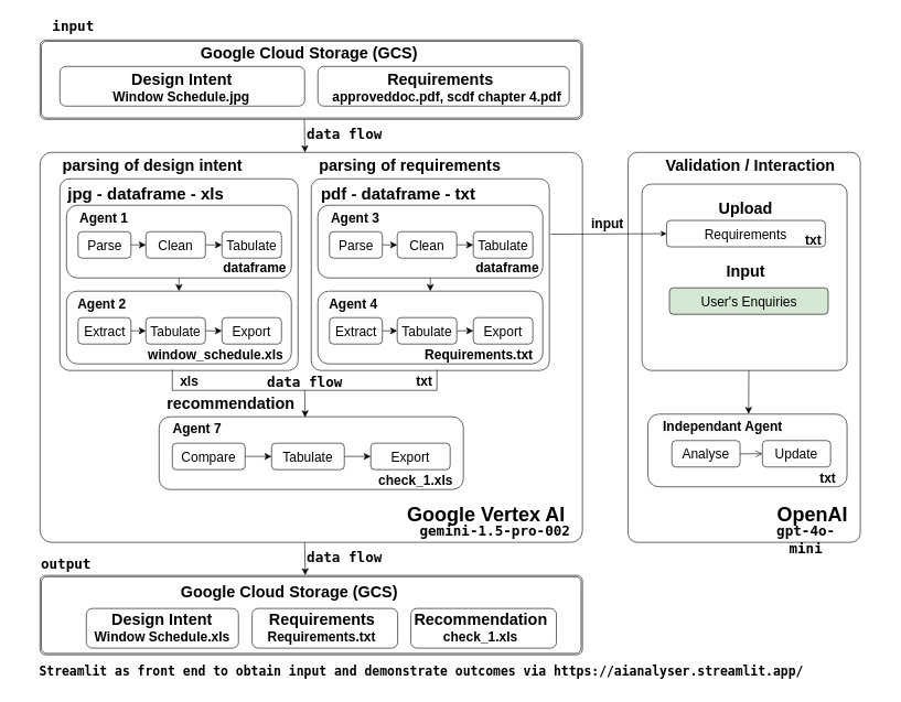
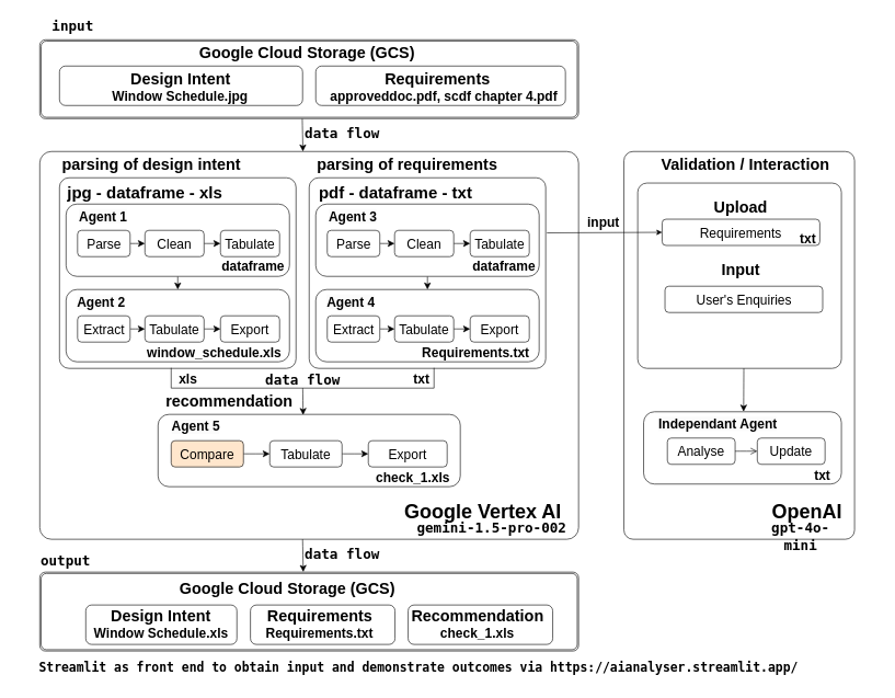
- <mxCell id="71" value="&lt;p&gt;&lt;span style=&quot;font-size: 20px;&quot;&gt;User's Enquiries&lt;/span&gt;&lt;/p&gt;" style="rounded=1;whiteSpace=wrap;html=1;fontSize=12;glass=0;strokeWidth=1;shadow=0;fillColor=#d5e8d4;" parent="1" vertex="1"><mxGeometry x="1011.5" y="435" width="240" height="40" as="geometry" /></mxCell>
+ <mxCell id="71" value="&lt;p&gt;&lt;span style=&quot;font-size: 20px;&quot;&gt;User's Enquiries&lt;/span&gt;&lt;/p&gt;" style="rounded=1;whiteSpace=wrap;html=1;fontSize=12;glass=0;strokeWidth=1;shadow=0;" parent="1" vertex="1"><mxGeometry x="1011.5" y="435" width="240" height="40" as="geometry" /></mxCell>
- <mxCell id="58" value="&lt;span style=&quot;color: rgb(0, 0, 0); font-family: Helvetica; font-size: 20px; font-style: normal; font-variant-ligatures: normal; font-variant-caps: normal; letter-spacing: normal; orphans: 2; text-align: center; text-indent: 0px; text-transform: none; widows: 2; word-spacing: 0px; -webkit-text-stroke-width: 0px; white-space: normal; background-color: rgb(251, 251, 251); text-decoration-thickness: initial; text-decoration-style: initial; text-decoration-color: initial; float: none; display: inline !important;&quot;&gt;Agent 7&lt;/span&gt;" style="text;whiteSpace=wrap;html=1;fontStyle=1" parent="1" vertex="1"><mxGeometry x="258.75" y="630" width="90" height="50" as="geometry" /></mxCell>
+ <mxCell id="58" value="&lt;span style=&quot;color: rgb(0, 0, 0); font-family: Helvetica; font-size: 20px; font-style: normal; font-variant-ligatures: normal; font-variant-caps: normal; letter-spacing: normal; orphans: 2; text-align: center; text-indent: 0px; text-transform: none; widows: 2; word-spacing: 0px; -webkit-text-stroke-width: 0px; white-space: normal; background-color: rgb(251, 251, 251); text-decoration-thickness: initial; text-decoration-style: initial; text-decoration-color: initial; float: none; display: inline !important;&quot;&gt;Agent 5&lt;/span&gt;" style="text;whiteSpace=wrap;html=1;fontStyle=1" parent="1" vertex="1"><mxGeometry x="258.75" y="630" width="90" height="50" as="geometry" /></mxCell>
- <mxCell id="55" value="&lt;p&gt;&lt;span style=&quot;font-size: 20px;&quot;&gt;Compare&lt;/span&gt;&lt;/p&gt;" style="rounded=1;whiteSpace=wrap;html=1;fontSize=12;glass=0;strokeWidth=1;shadow=0;" parent="1" vertex="1"><mxGeometry x="260" y="670" width="110" height="40" as="geometry" /></mxCell>
+ <mxCell id="55" value="&lt;p&gt;&lt;span style=&quot;font-size: 20px;&quot;&gt;Compare&lt;/span&gt;&lt;/p&gt;" style="rounded=1;whiteSpace=wrap;html=1;fontSize=12;glass=0;strokeWidth=1;shadow=0;fillColor=#ffe6cc;" parent="1" vertex="1"><mxGeometry x="260" y="670" width="110" height="40" as="geometry" /></mxCell>
